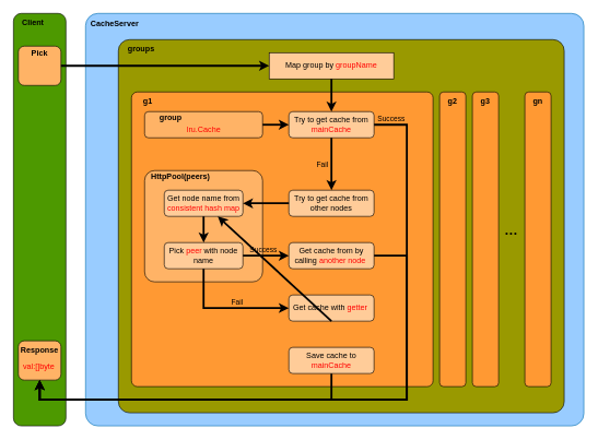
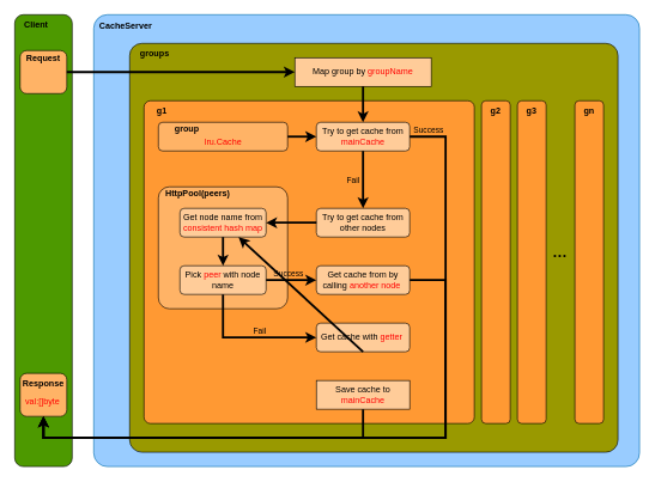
- <mxCell id="42" value="&lt;b&gt;Pick&lt;/b&gt;" style="text;html=1;strokeColor=none;fillColor=none;align=center;verticalAlign=middle;whiteSpace=wrap;rounded=0;labelBackgroundColor=none;fontSize=12;fontColor=#000000;" vertex="1" parent="40"><mxGeometry x="2.5" y="6" width="60" height="10" as="geometry" /></mxCell>
+ <mxCell id="42" value="&lt;b&gt;Request&lt;/b&gt;" style="text;html=1;strokeColor=none;fillColor=none;align=center;verticalAlign=middle;whiteSpace=wrap;rounded=0;labelBackgroundColor=none;fontSize=12;fontColor=#000000;" vertex="1" parent="40"><mxGeometry x="2.5" y="6" width="60" height="10" as="geometry" /></mxCell>
- <mxCell id="29" value="Save cache to &lt;font color=&quot;#ff0000&quot;&gt;mainCache&lt;/font&gt;" style="rounded=1;whiteSpace=wrap;html=1;fontColor=#000000;fillColor=#FFCC99;" vertex="1" parent="8"><mxGeometry x="440" y="530" width="130" height="40" as="geometry" /></mxCell>
+ <mxCell id="29" value="Save cache to &lt;font color=&quot;#ff0000&quot;&gt;mainCache&lt;/font&gt;" style="whiteSpace=wrap;html=1;fontColor=#000000;fillColor=#FFCC99;rounded=0;" vertex="1" parent="8"><mxGeometry x="440" y="530" width="130" height="40" as="geometry" /></mxCell>
